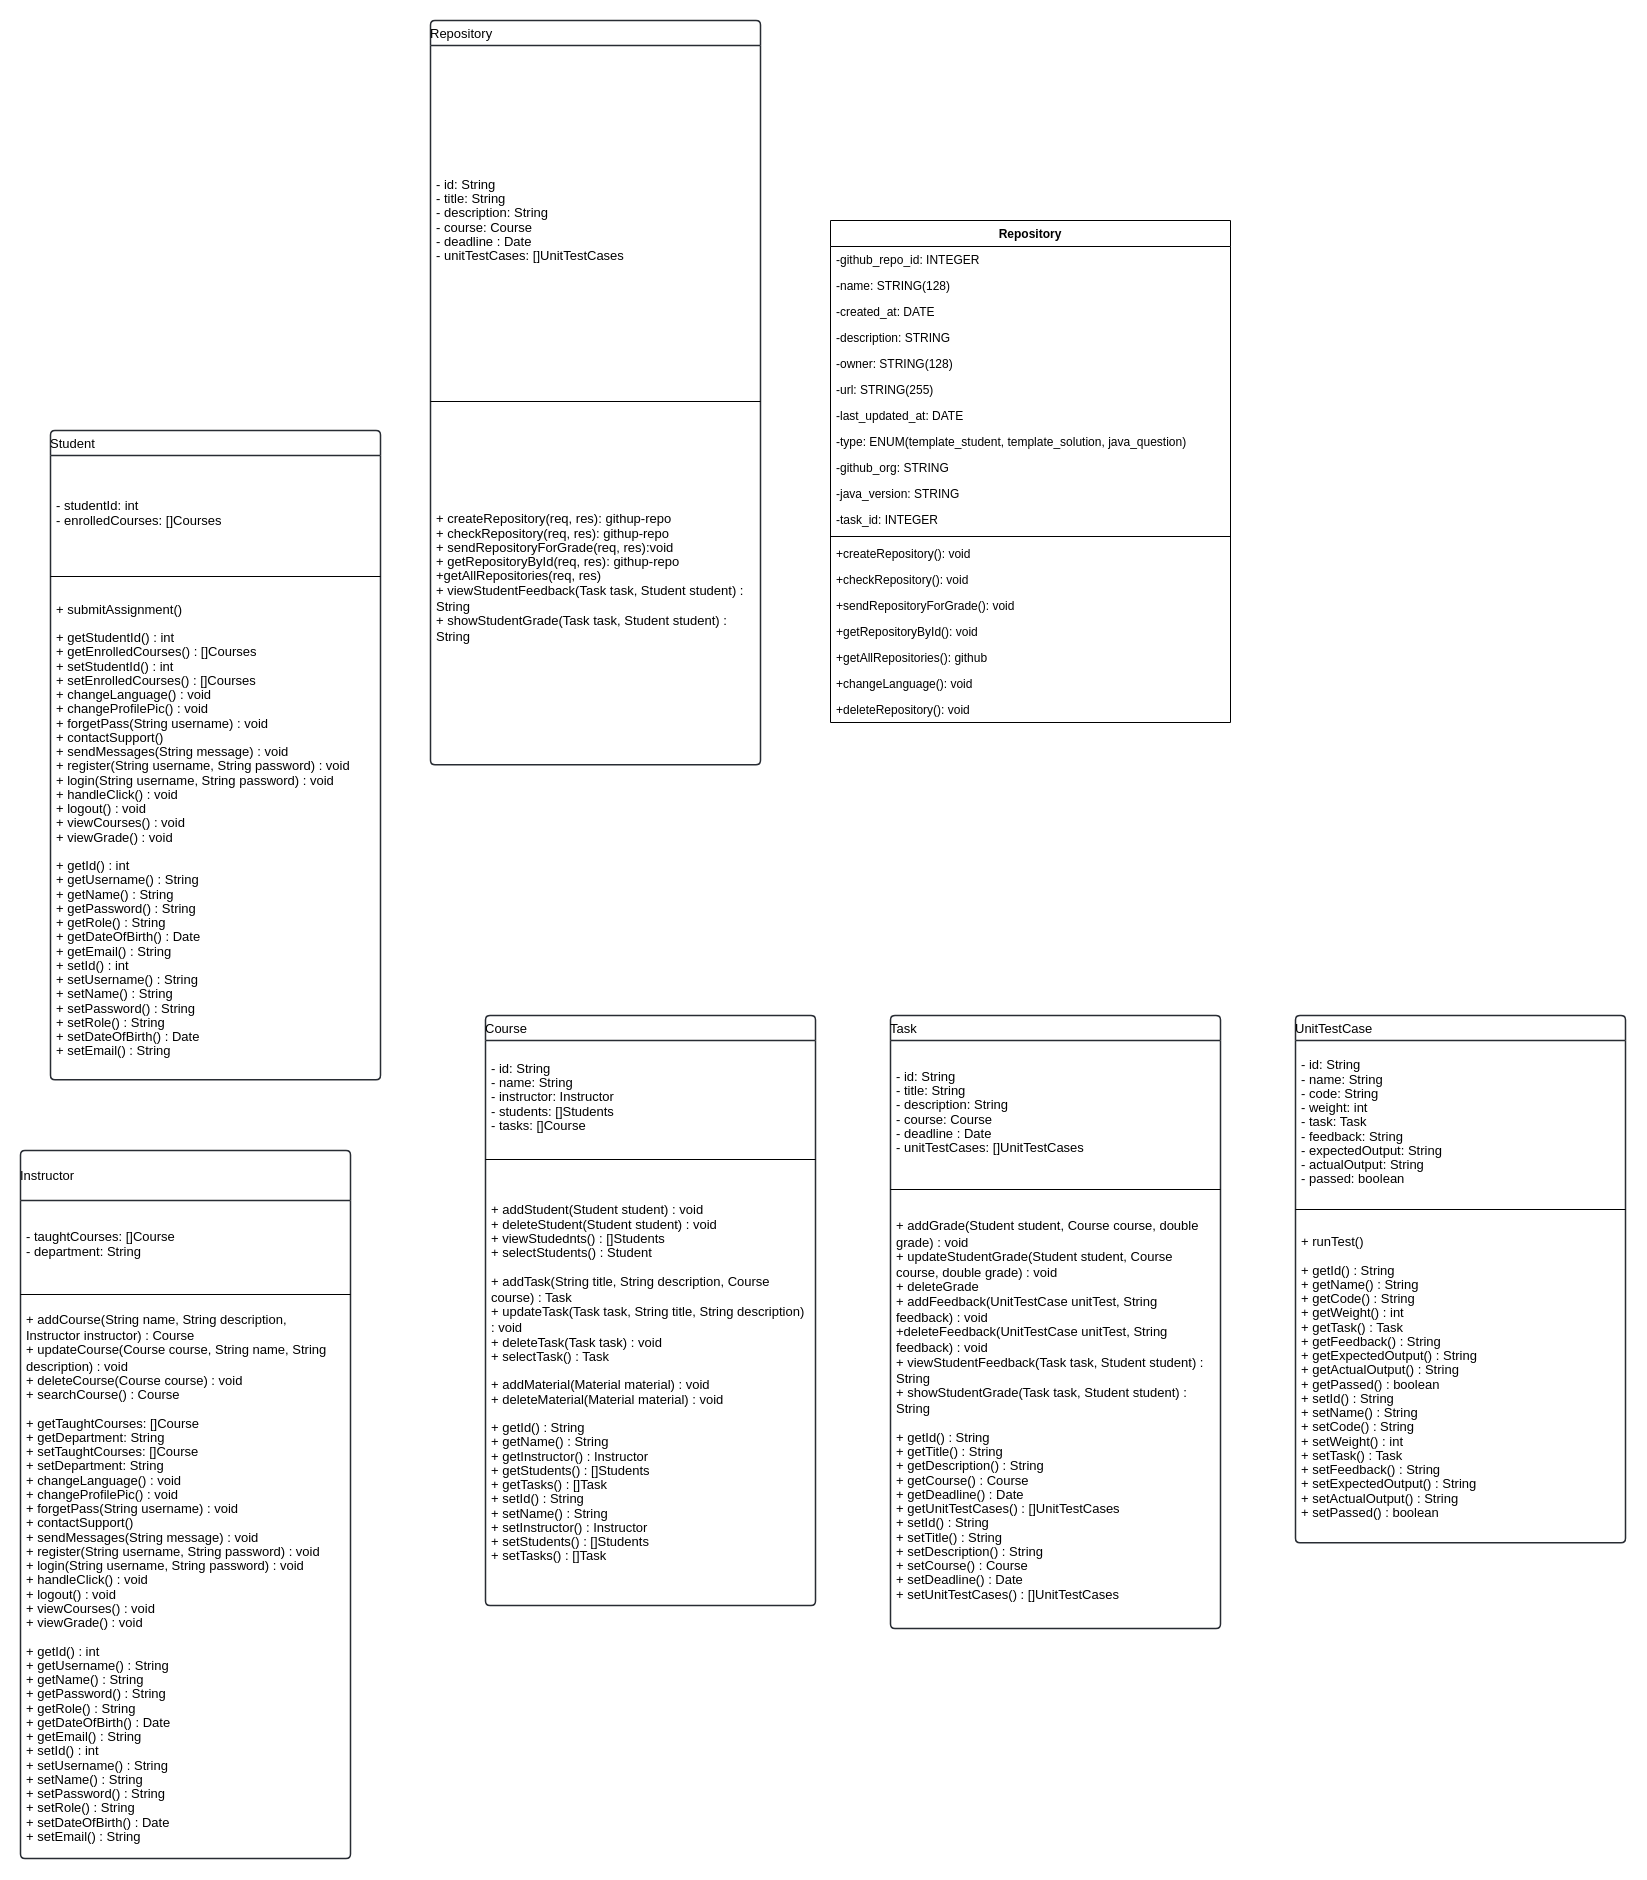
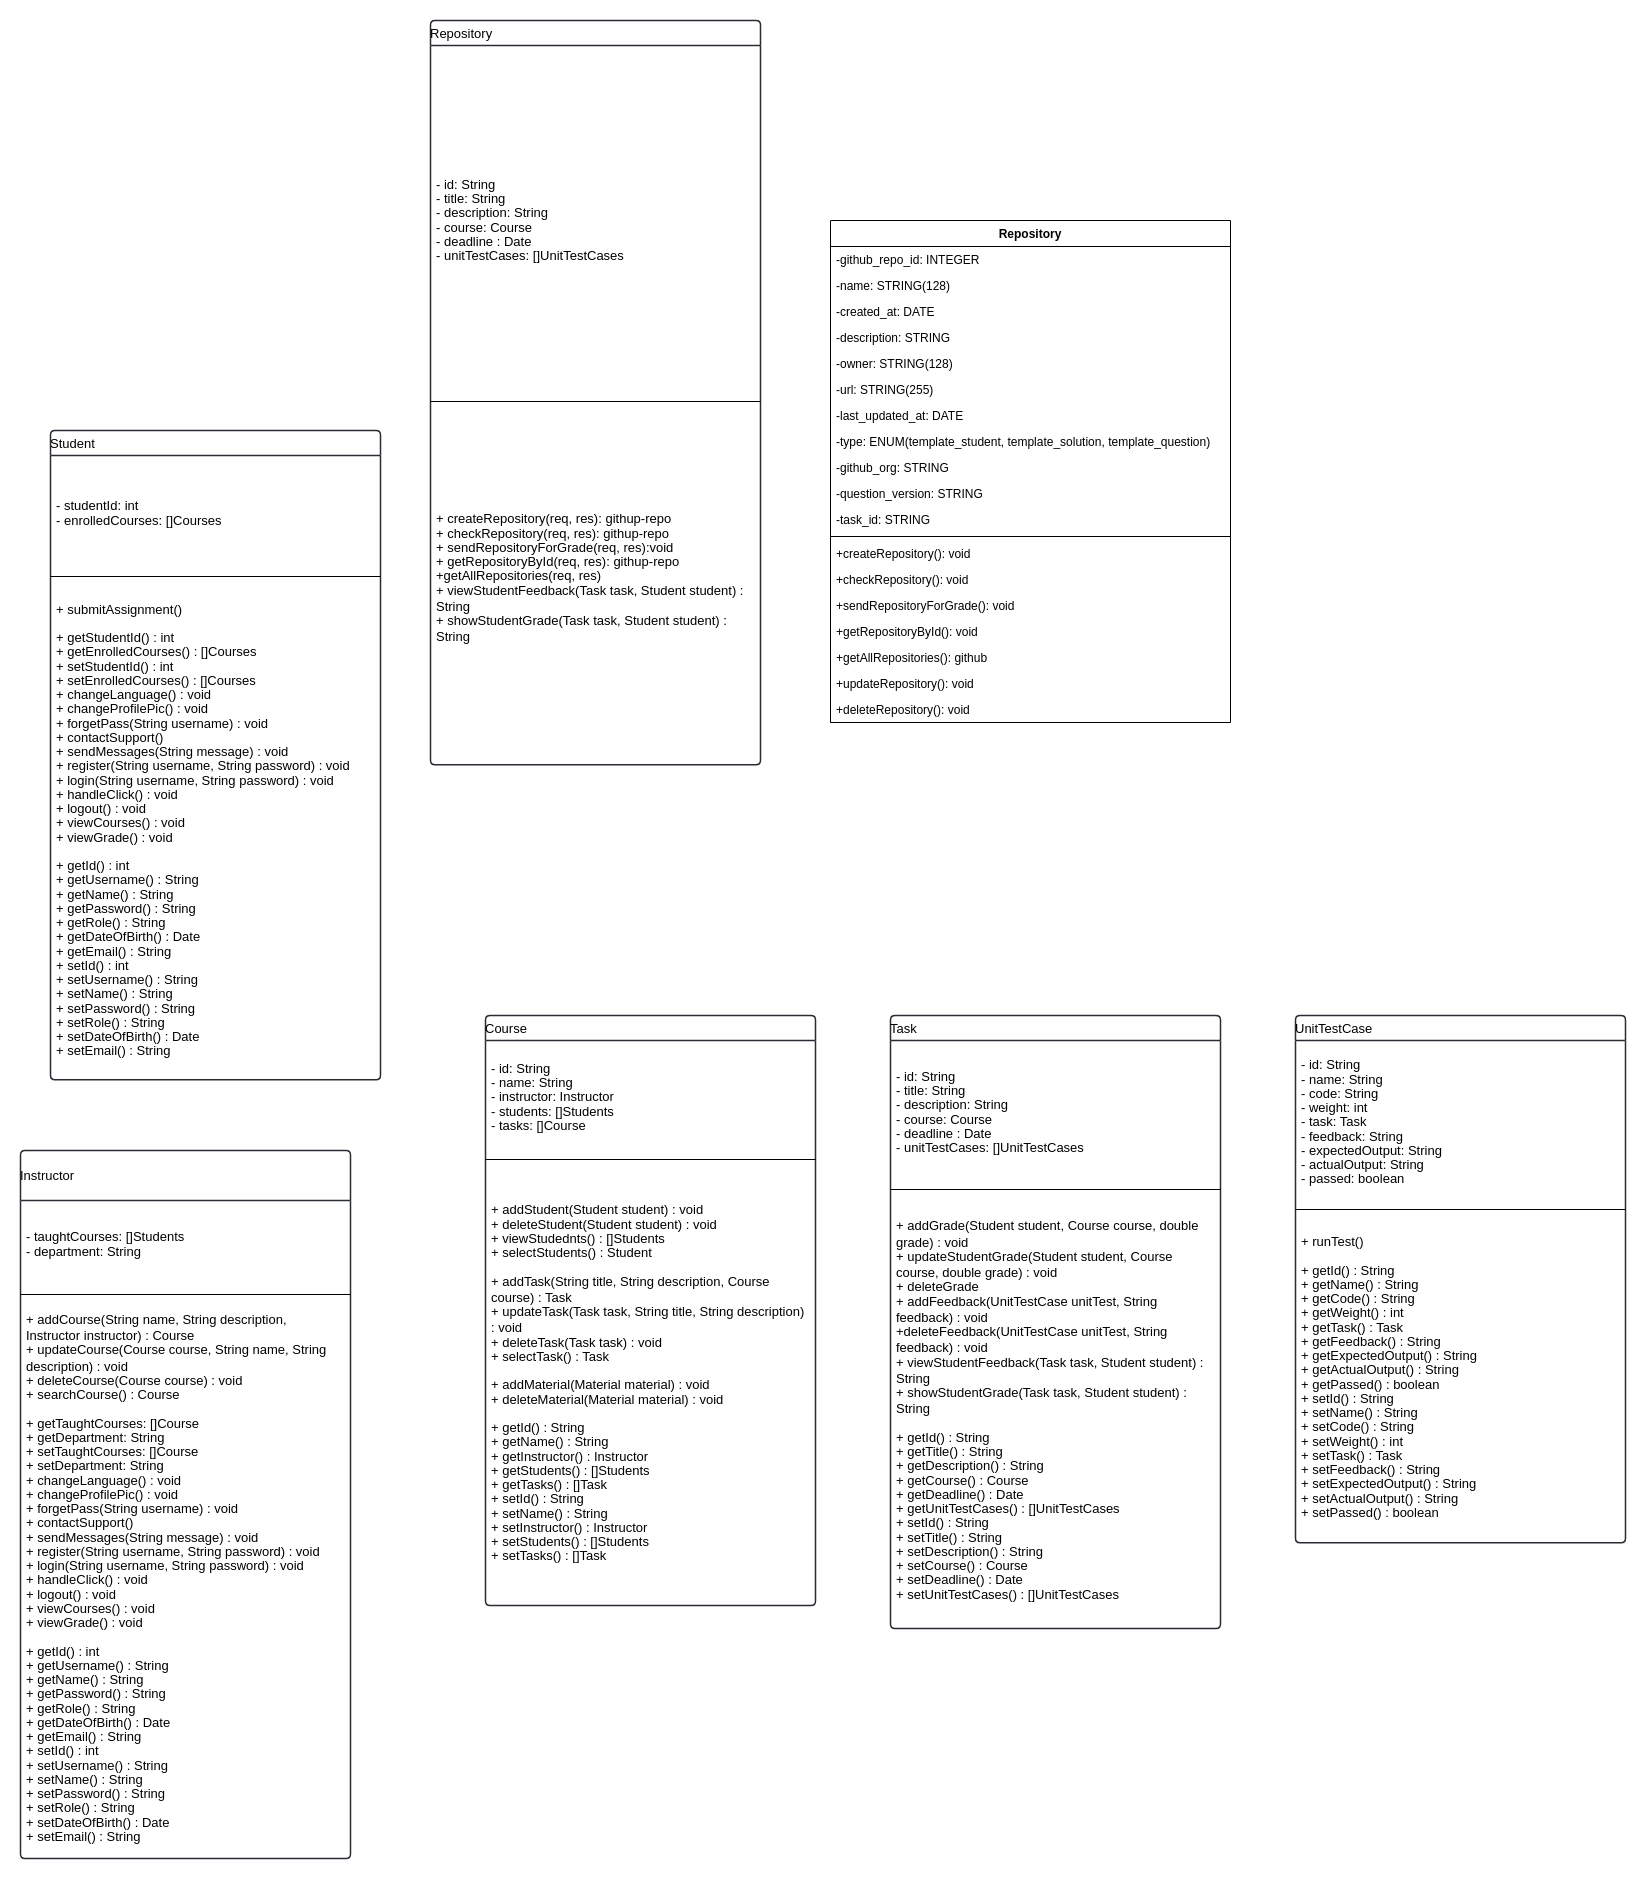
- <mxCell id="34" value="-type: ENUM(template_student, template_solution, java_question)" style="text;strokeColor=none;fillColor=none;align=left;verticalAlign=top;spacingLeft=4;spacingRight=4;overflow=hidden;rotatable=0;points=[[0,0.5],[1,0.5]];portConstraint=eastwest;" vertex="1" parent="26"><mxGeometry y="208" width="400" height="26" as="geometry" /></mxCell>
+ <mxCell id="34" value="-type: ENUM(template_student, template_solution, template_question)" style="text;strokeColor=none;fillColor=none;align=left;verticalAlign=top;spacingLeft=4;spacingRight=4;overflow=hidden;rotatable=0;points=[[0,0.5],[1,0.5]];portConstraint=eastwest;" vertex="1" parent="26"><mxGeometry y="208" width="400" height="26" as="geometry" /></mxCell>
- <mxCell id="36" value="-java_version: STRING" style="text;strokeColor=none;fillColor=none;align=left;verticalAlign=top;spacingLeft=4;spacingRight=4;overflow=hidden;rotatable=0;points=[[0,0.5],[1,0.5]];portConstraint=eastwest;" vertex="1" parent="26"><mxGeometry y="260" width="400" height="26" as="geometry" /></mxCell>
+ <mxCell id="36" value="-question_version: STRING" style="text;strokeColor=none;fillColor=none;align=left;verticalAlign=top;spacingLeft=4;spacingRight=4;overflow=hidden;rotatable=0;points=[[0,0.5],[1,0.5]];portConstraint=eastwest;" vertex="1" parent="26"><mxGeometry y="260" width="400" height="26" as="geometry" /></mxCell>
- <mxCell id="37" value="-task_id: INTEGER" style="text;strokeColor=none;fillColor=none;align=left;verticalAlign=top;spacingLeft=4;spacingRight=4;overflow=hidden;rotatable=0;points=[[0,0.5],[1,0.5]];portConstraint=eastwest;" vertex="1" parent="26"><mxGeometry y="286" width="400" height="26" as="geometry" /></mxCell>
+ <mxCell id="37" value="-task_id: STRING" style="text;strokeColor=none;fillColor=none;align=left;verticalAlign=top;spacingLeft=4;spacingRight=4;overflow=hidden;rotatable=0;points=[[0,0.5],[1,0.5]];portConstraint=eastwest;" vertex="1" parent="26"><mxGeometry y="286" width="400" height="26" as="geometry" /></mxCell>
- <mxCell id="44" value="+changeLanguage(): void" style="text;strokeColor=none;fillColor=none;align=left;verticalAlign=top;spacingLeft=4;spacingRight=4;overflow=hidden;rotatable=0;points=[[0,0.5],[1,0.5]];portConstraint=eastwest;" vertex="1" parent="26"><mxGeometry y="450" width="400" height="26" as="geometry" /></mxCell>
+ <mxCell id="44" value="+updateRepository(): void" style="text;strokeColor=none;fillColor=none;align=left;verticalAlign=top;spacingLeft=4;spacingRight=4;overflow=hidden;rotatable=0;points=[[0,0.5],[1,0.5]];portConstraint=eastwest;" vertex="1" parent="26"><mxGeometry y="450" width="400" height="26" as="geometry" /></mxCell>
- <mxCell id="3" value="&lt;div style=&quot;display: flex; justify-content: null; text-align: null; align-items: baseline; font-size: 0; line-height: 1.25;margin-top: -2px;&quot;&gt;&lt;span&gt;&lt;span style=&quot;font-size:13px;&quot;&gt;- taughtCourses: []Course&#10;&lt;/span&gt;&lt;/span&gt;&lt;/div&gt;&lt;div style=&quot;display: flex; justify-content: null; text-align: null; align-items: baseline; font-size: 0; line-height: 1.25;margin-top: -2px;&quot;&gt;&lt;span&gt;&lt;span style=&quot;font-size:13px;&quot;&gt;- department: String&lt;/span&gt;&lt;/span&gt;&lt;/div&gt;" style="part=1;html=1;resizeHeight=0;strokeColor=none;fillColor=none;align=left;verticalAlign=middle;spacingLeft=4;spacingRight=4;overflow=hidden;rotatable=0;points=[[0,0.5],[1,0.5]];portConstraint=eastwest;swimlaneFillColor=#ffffff;strokeOpacity=100;fillOpacity=100;whiteSpace=wrap;fontSize=13;" vertex="1" parent="2"><mxGeometry y="50" width="330" height="90" as="geometry" /></mxCell>
+ <mxCell id="3" value="&lt;div style=&quot;display: flex; justify-content: null; text-align: null; align-items: baseline; font-size: 0; line-height: 1.25;margin-top: -2px;&quot;&gt;&lt;span&gt;&lt;span style=&quot;font-size:13px;&quot;&gt;- taughtCourses: []Students&#10;&lt;/span&gt;&lt;/span&gt;&lt;/div&gt;&lt;div style=&quot;display: flex; justify-content: null; text-align: null; align-items: baseline; font-size: 0; line-height: 1.25;margin-top: -2px;&quot;&gt;&lt;span&gt;&lt;span style=&quot;font-size:13px;&quot;&gt;- department: String&lt;/span&gt;&lt;/span&gt;&lt;/div&gt;" style="part=1;html=1;resizeHeight=0;strokeColor=none;fillColor=none;align=left;verticalAlign=middle;spacingLeft=4;spacingRight=4;overflow=hidden;rotatable=0;points=[[0,0.5],[1,0.5]];portConstraint=eastwest;swimlaneFillColor=#ffffff;strokeOpacity=100;fillOpacity=100;whiteSpace=wrap;fontSize=13;" vertex="1" parent="2"><mxGeometry y="50" width="330" height="90" as="geometry" /></mxCell>
